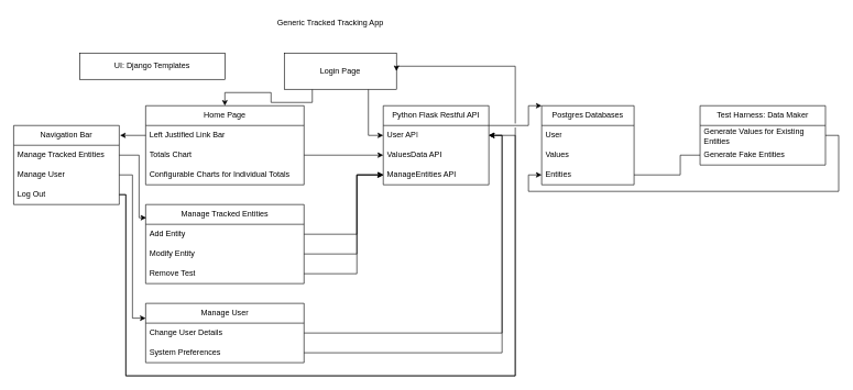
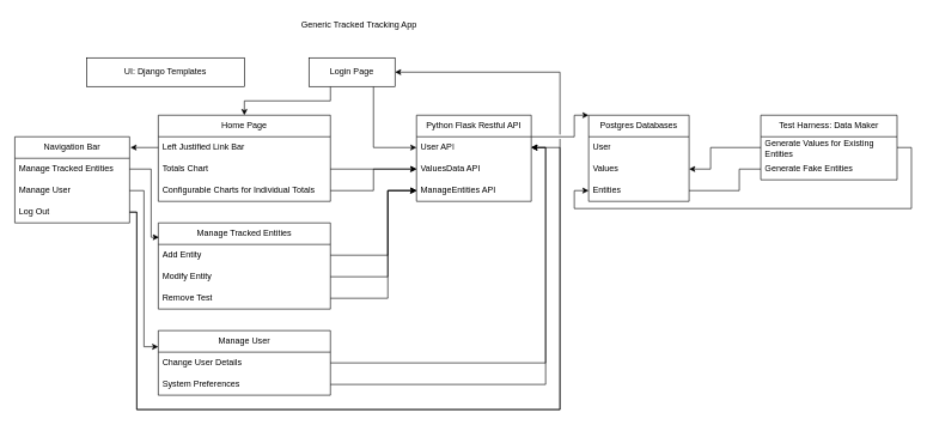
- <mxCell id="14" value="Login Page" style="rounded=0;whiteSpace=wrap;html=1;" vertex="1" parent="1"><mxGeometry x="430" y="80" width="170" height="55" as="geometry" /></mxCell>
+ <mxCell id="14" value="Login Page" style="rounded=0;whiteSpace=wrap;html=1;" vertex="1" parent="1"><mxGeometry x="430" y="80" width="120" height="40" as="geometry" /></mxCell>
+ <mxCell id="47" style="edgeStyle=orthogonalEdgeStyle;rounded=0;orthogonalLoop=1;jettySize=auto;html=1;exitX=0;exitY=0.5;exitDx=0;exitDy=0;" edge="1" parent="1" source="44" target="41"><mxGeometry relative="1" as="geometry"><Array as="points"><mxPoint x="990" y="205" /><mxPoint x="990" y="235" /></Array></mxGeometry></mxCell>
+ <mxCell id="22" style="edgeStyle=orthogonalEdgeStyle;rounded=0;orthogonalLoop=1;jettySize=auto;html=1;exitX=1;exitY=0.5;exitDx=0;exitDy=0;entryX=0;entryY=0.5;entryDx=0;entryDy=0;" edge="1" parent="1" source="6" target="18"><mxGeometry relative="1" as="geometry" /></mxCell>
